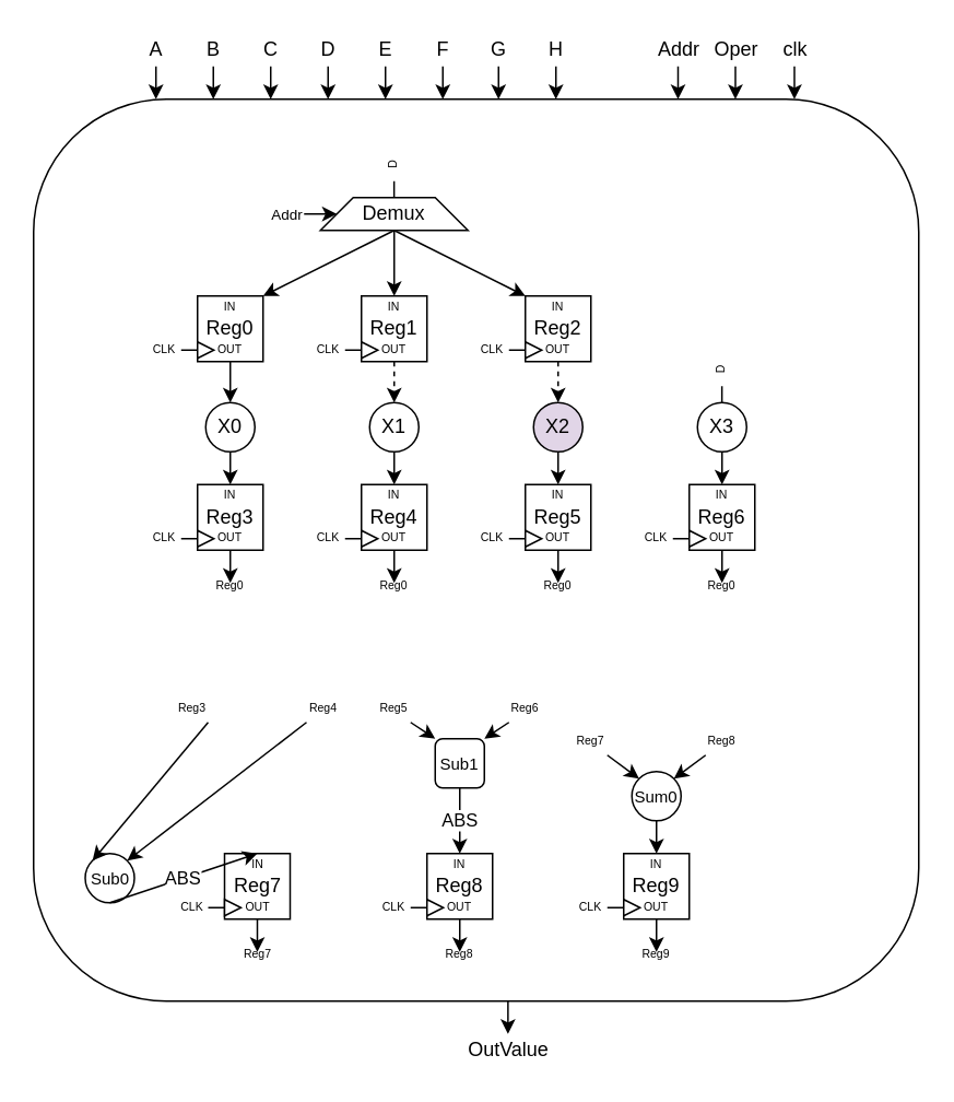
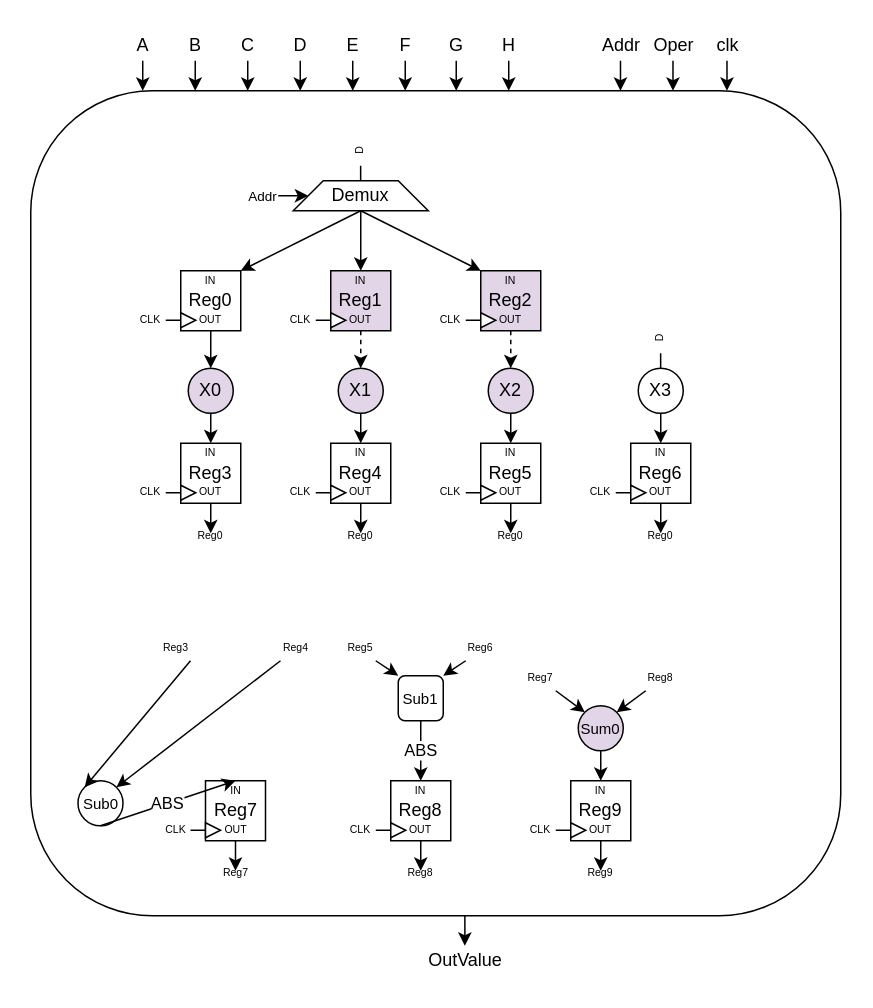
- <mxCell id="78" value="Reg1" style="rounded=0;whiteSpace=wrap;html=1;" vertex="1" parent="1"><mxGeometry x="220" y="180" width="40" height="40" as="geometry" /></mxCell>
+ <mxCell id="78" value="Reg1" style="rounded=0;whiteSpace=wrap;html=1;fillColor=#e1d5e7;" vertex="1" parent="1"><mxGeometry x="220" y="180" width="40" height="40" as="geometry" /></mxCell>
- <mxCell id="51" value="Reg2" style="rounded=0;whiteSpace=wrap;html=1;" vertex="1" parent="1"><mxGeometry x="320" y="180" width="40" height="40" as="geometry" /></mxCell>
+ <mxCell id="51" value="Reg2" style="rounded=0;whiteSpace=wrap;html=1;fillColor=#e1d5e7;" vertex="1" parent="1"><mxGeometry x="320" y="180" width="40" height="40" as="geometry" /></mxCell>
- <mxCell id="85" value="X0" style="ellipse;whiteSpace=wrap;html=1;aspect=fixed;" vertex="1" parent="1"><mxGeometry x="125" y="245" width="30" height="30" as="geometry" /></mxCell>
+ <mxCell id="85" value="X0" style="ellipse;whiteSpace=wrap;html=1;aspect=fixed;fillColor=#e1d5e7;" vertex="1" parent="1"><mxGeometry x="125" y="245" width="30" height="30" as="geometry" /></mxCell>
- <mxCell id="68" value="X1" style="ellipse;whiteSpace=wrap;html=1;aspect=fixed;" vertex="1" parent="1"><mxGeometry x="225" y="245" width="30" height="30" as="geometry" /></mxCell>
+ <mxCell id="68" value="X1" style="ellipse;whiteSpace=wrap;html=1;aspect=fixed;fillColor=#e1d5e7;" vertex="1" parent="1"><mxGeometry x="225" y="245" width="30" height="30" as="geometry" /></mxCell>
- <mxCell id="128" value="&lt;font style=&quot;font-size: 10px&quot;&gt;Sum0&lt;/font&gt;" style="ellipse;whiteSpace=wrap;html=1;aspect=fixed;" vertex="1" parent="1"><mxGeometry x="385" y="470" width="30" height="30" as="geometry" /></mxCell>
+ <mxCell id="128" value="&lt;font style=&quot;font-size: 10px&quot;&gt;Sum0&lt;/font&gt;" style="ellipse;whiteSpace=wrap;html=1;aspect=fixed;fillColor=#e1d5e7;" vertex="1" parent="1"><mxGeometry x="385" y="470" width="30" height="30" as="geometry" /></mxCell>
